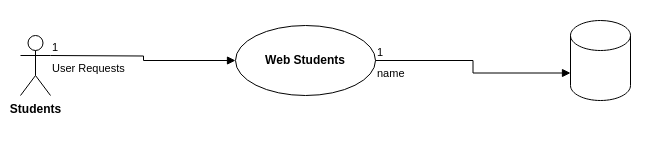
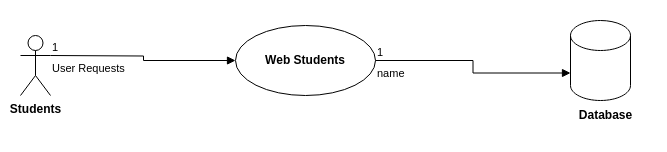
+ <mxCell id="5" value="&lt;b&gt;Database&lt;/b&gt;" style="text;html=1;align=center;verticalAlign=middle;resizable=0;points=[];autosize=1;strokeColor=none;fillColor=none;" vertex="1" parent="1"><mxGeometry x="565" y="100" width="80" height="30" as="geometry" /></mxCell>
